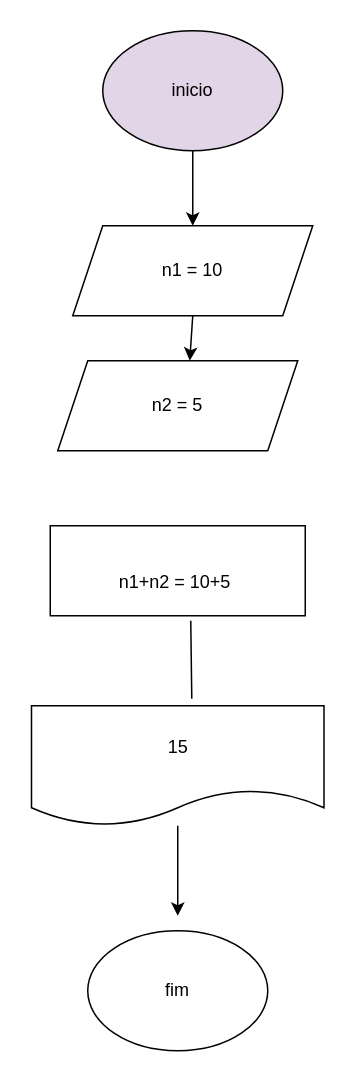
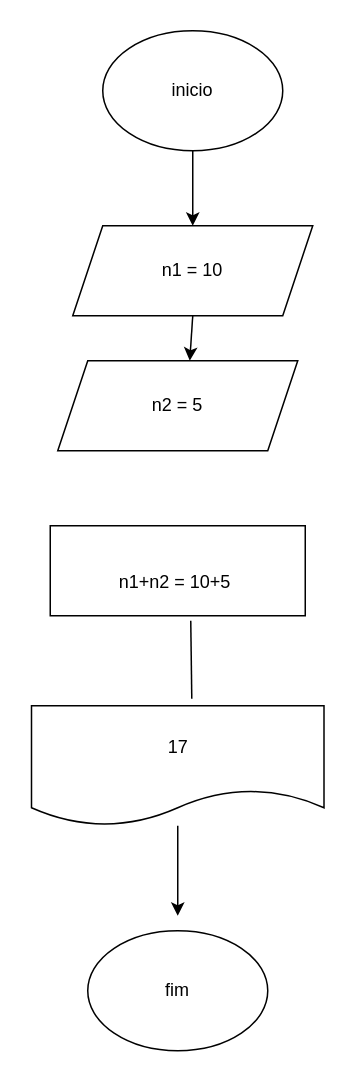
- <mxCell id="2" value="inicio" style="ellipse;whiteSpace=wrap;html=1;fillColor=#e1d5e7;" vertex="1" parent="1"><mxGeometry x="68" y="20" width="120" height="80" as="geometry" /></mxCell>
+ <mxCell id="2" value="inicio" style="ellipse;whiteSpace=wrap;html=1;" vertex="1" parent="1"><mxGeometry x="68" y="20" width="120" height="80" as="geometry" /></mxCell>
- <mxCell id="6" value="15" style="shape=document;whiteSpace=wrap;html=1;boundedLbl=1;" vertex="1" parent="1"><mxGeometry x="20.5" y="470" width="195" height="80" as="geometry" /></mxCell>
+ <mxCell id="6" value="17" style="shape=document;whiteSpace=wrap;html=1;boundedLbl=1;" vertex="1" parent="1"><mxGeometry x="20.5" y="470" width="195" height="80" as="geometry" /></mxCell>
